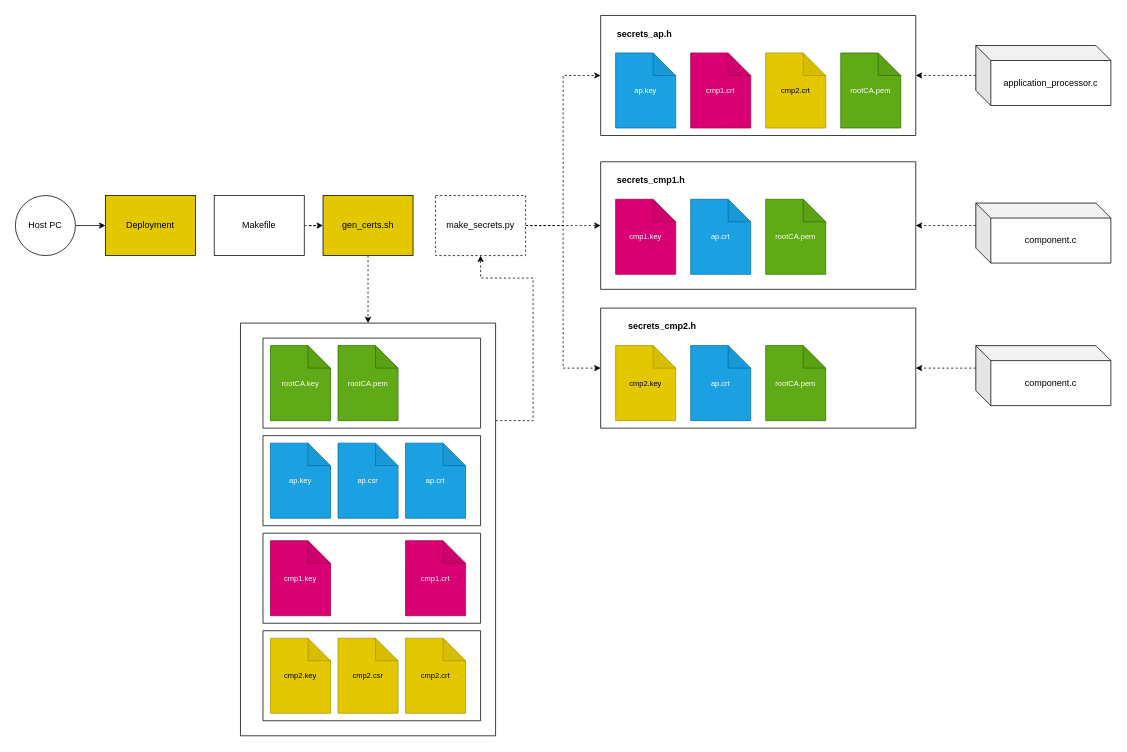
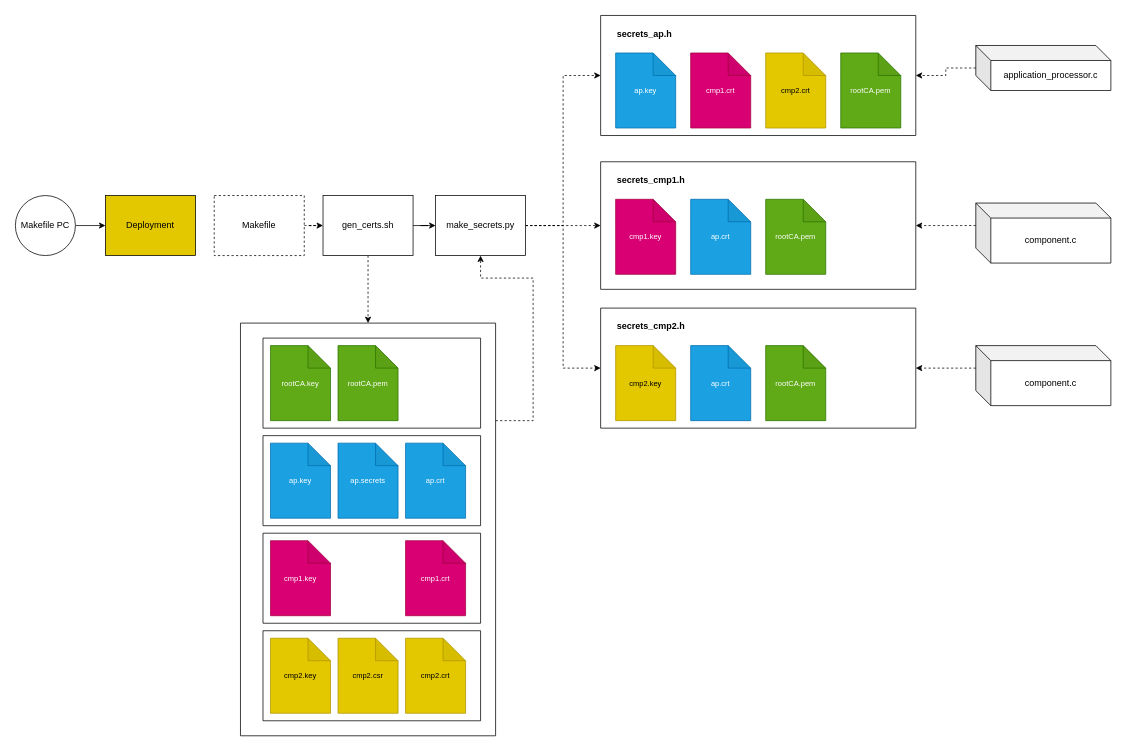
- <mxCell id="47" value="application_processor.c" style="shape=cube;whiteSpace=wrap;html=1;boundedLbl=1;backgroundOutline=1;darkOpacity=0.05;darkOpacity2=0.1;" parent="1" vertex="1"><mxGeometry x="1300" y="60" width="180" height="80" as="geometry" /></mxCell>
+ <mxCell id="47" value="application_processor.c" style="shape=cube;whiteSpace=wrap;html=1;boundedLbl=1;backgroundOutline=1;darkOpacity=0.05;darkOpacity2=0.1;" parent="1" vertex="1"><mxGeometry x="1300" y="60" width="180" height="60" as="geometry" /></mxCell>
- <mxCell id="3" value="Host PC" style="ellipse;whiteSpace=wrap;html=1;aspect=fixed;" parent="1" vertex="1"><mxGeometry x="20" y="260" width="80" height="80" as="geometry" /></mxCell>
+ <mxCell id="3" value="Makefile PC" style="ellipse;whiteSpace=wrap;html=1;aspect=fixed;" parent="1" vertex="1"><mxGeometry x="20" y="260" width="80" height="80" as="geometry" /></mxCell>
- <mxCell id="22" value="Makefile" style="whiteSpace=wrap;html=1;" parent="1" vertex="1"><mxGeometry x="285" y="260" width="120" height="80" as="geometry" /></mxCell>
+ <mxCell id="22" value="Makefile" style="whiteSpace=wrap;html=1;dashed=1;" parent="1" vertex="1"><mxGeometry x="285" y="260" width="120" height="80" as="geometry" /></mxCell>
- <mxCell id="25" value="gen_certs.sh" style="whiteSpace=wrap;html=1;fillColor=#e3c800;" parent="1" vertex="1"><mxGeometry x="430" y="260" width="120" height="80" as="geometry" /></mxCell>
+ <mxCell id="25" value="gen_certs.sh" style="whiteSpace=wrap;html=1;" parent="1" vertex="1"><mxGeometry x="430" y="260" width="120" height="80" as="geometry" /></mxCell>
+ <mxCell id="24" value="" style="edgeStyle=orthogonalEdgeStyle;rounded=0;orthogonalLoop=1;jettySize=auto;html=1;" parent="1" source="25" target="45" edge="1"><mxGeometry relative="1" as="geometry" /></mxCell>
- <mxCell id="45" value="make_secrets.py" style="whiteSpace=wrap;html=1;dashed=1;" parent="1" vertex="1"><mxGeometry x="580" y="260" width="120" height="80" as="geometry" /></mxCell>
+ <mxCell id="45" value="make_secrets.py" style="whiteSpace=wrap;html=1;" parent="1" vertex="1"><mxGeometry x="580" y="260" width="120" height="80" as="geometry" /></mxCell>
- <mxCell id="17" value="secrets_cmp2.h" style="text;html=1;align=left;verticalAlign=middle;resizable=0;points=[];autosize=1;strokeColor=none;fillColor=none;fontStyle=1" parent="16" vertex="1"><mxGeometry x="35" y="10" width="110" height="30" as="geometry" /></mxCell>
+ <mxCell id="17" value="secrets_cmp2.h" style="text;html=1;align=left;verticalAlign=middle;resizable=0;points=[];autosize=1;strokeColor=none;fillColor=none;fontStyle=1" parent="16" vertex="1"><mxGeometry x="20" y="10" width="110" height="30" as="geometry" /></mxCell>
- <mxCell id="33" value="ap.csr" style="shape=note;whiteSpace=wrap;html=1;backgroundOutline=1;darkOpacity=0.05;fontSize=10;fillColor=#1ba1e2;fontColor=#ffffff;strokeColor=#006EAF;" parent="31" vertex="1"><mxGeometry x="100" y="10" width="80" height="100" as="geometry" /></mxCell>
+ <mxCell id="33" value="ap.secrets" style="shape=note;whiteSpace=wrap;html=1;backgroundOutline=1;darkOpacity=0.05;fontSize=10;fillColor=#1ba1e2;fontColor=#ffffff;strokeColor=#006EAF;" parent="31" vertex="1"><mxGeometry x="100" y="10" width="80" height="100" as="geometry" /></mxCell>
